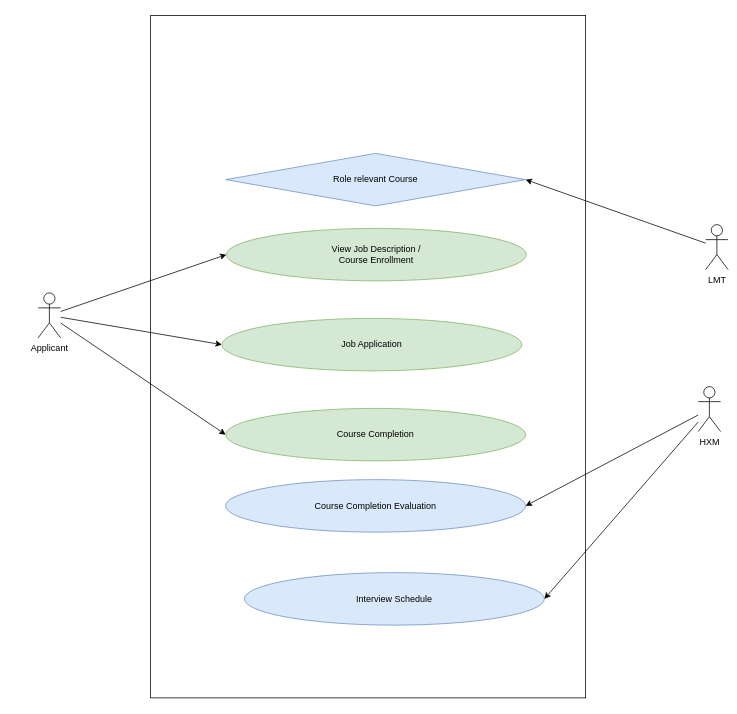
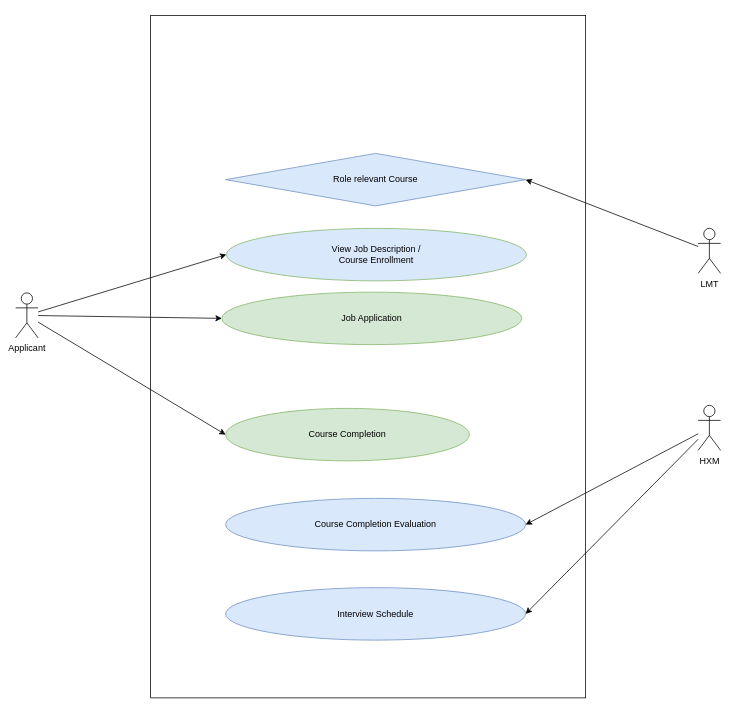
- <mxCell id="14" value="LMT" style="shape=umlActor;verticalLabelPosition=bottom;verticalAlign=top;html=1;outlineConnect=0;" vertex="1" parent="1"><mxGeometry x="940" y="299" width="30" height="60" as="geometry" /></mxCell>
+ <mxCell id="14" value="LMT" style="shape=umlActor;verticalLabelPosition=bottom;verticalAlign=top;html=1;outlineConnect=0;" vertex="1" parent="1"><mxGeometry x="930" y="304" width="30" height="60" as="geometry" /></mxCell>
- <mxCell id="7" value="&lt;div&gt;View Job Description /&lt;/div&gt;&lt;div&gt;Course&amp;nbsp;Enrollment &lt;/div&gt;" style="ellipse;whiteSpace=wrap;html=1;fillColor=#d5e8d4;strokeColor=#82b366;" vertex="1" parent="1"><mxGeometry x="301" y="304" width="400" height="70" as="geometry" /></mxCell>
+ <mxCell id="7" value="&lt;div&gt;View Job Description /&lt;/div&gt;&lt;div&gt;Course&amp;nbsp;Enrollment &lt;/div&gt;" style="ellipse;whiteSpace=wrap;html=1;fillColor=#dae8fc;strokeColor=#82b366;" vertex="1" parent="1"><mxGeometry x="301" y="304" width="400" height="70" as="geometry" /></mxCell>
- <mxCell id="12" value="Applicant" style="shape=umlActor;verticalLabelPosition=bottom;verticalAlign=top;html=1;outlineConnect=0;" vertex="1" parent="1"><mxGeometry x="50" y="390" width="30" height="60" as="geometry" /></mxCell>
+ <mxCell id="12" value="Applicant" style="shape=umlActor;verticalLabelPosition=bottom;verticalAlign=top;html=1;outlineConnect=0;" vertex="1" parent="1"><mxGeometry x="20" y="390" width="30" height="60" as="geometry" /></mxCell>
- <mxCell id="6" value="Job Application" style="ellipse;whiteSpace=wrap;html=1;fillColor=#d5e8d4;strokeColor=#82b366;" vertex="1" parent="1"><mxGeometry x="295" y="424" width="400" height="70" as="geometry" /></mxCell>
+ <mxCell id="6" value="Job Application" style="ellipse;whiteSpace=wrap;html=1;fillColor=#d5e8d4;strokeColor=#82b366;" vertex="1" parent="1"><mxGeometry x="295" y="389" width="400" height="70" as="geometry" /></mxCell>
- <mxCell id="17" value="HXM" style="shape=umlActor;verticalLabelPosition=bottom;verticalAlign=top;html=1;outlineConnect=0;" vertex="1" parent="1"><mxGeometry x="930" y="515" width="30" height="60" as="geometry" /></mxCell>
+ <mxCell id="17" value="HXM" style="shape=umlActor;verticalLabelPosition=bottom;verticalAlign=top;html=1;outlineConnect=0;" vertex="1" parent="1"><mxGeometry x="930" y="540" width="30" height="60" as="geometry" /></mxCell>
- <mxCell id="4" value="Course Completion" style="ellipse;whiteSpace=wrap;html=1;fillColor=#d5e8d4;strokeColor=#82b366;" vertex="1" parent="1"><mxGeometry x="300" y="544" width="400" height="70" as="geometry" /></mxCell>
+ <mxCell id="4" value="Course Completion" style="ellipse;whiteSpace=wrap;html=1;fillColor=#d5e8d4;strokeColor=#82b366;" vertex="1" parent="1"><mxGeometry x="300" y="544" width="325" height="70" as="geometry" /></mxCell>
- <mxCell id="5" value="Course Completion Evaluation" style="ellipse;whiteSpace=wrap;html=1;fillColor=#dae8fc;strokeColor=#6c8ebf;" vertex="1" parent="1"><mxGeometry x="300" y="639" width="400" height="70" as="geometry" /></mxCell>
+ <mxCell id="5" value="Course Completion Evaluation" style="ellipse;whiteSpace=wrap;html=1;fillColor=#dae8fc;strokeColor=#6c8ebf;" vertex="1" parent="1"><mxGeometry x="300" y="664" width="400" height="70" as="geometry" /></mxCell>
- <mxCell id="8" value="Interview Schedule" style="ellipse;whiteSpace=wrap;html=1;fillColor=#dae8fc;strokeColor=#6c8ebf;" vertex="1" parent="1"><mxGeometry x="325" y="763" width="400" height="70" as="geometry" /></mxCell>
+ <mxCell id="8" value="Interview Schedule" style="ellipse;whiteSpace=wrap;html=1;fillColor=#dae8fc;strokeColor=#6c8ebf;" vertex="1" parent="1"><mxGeometry x="300" y="783" width="400" height="70" as="geometry" /></mxCell>
